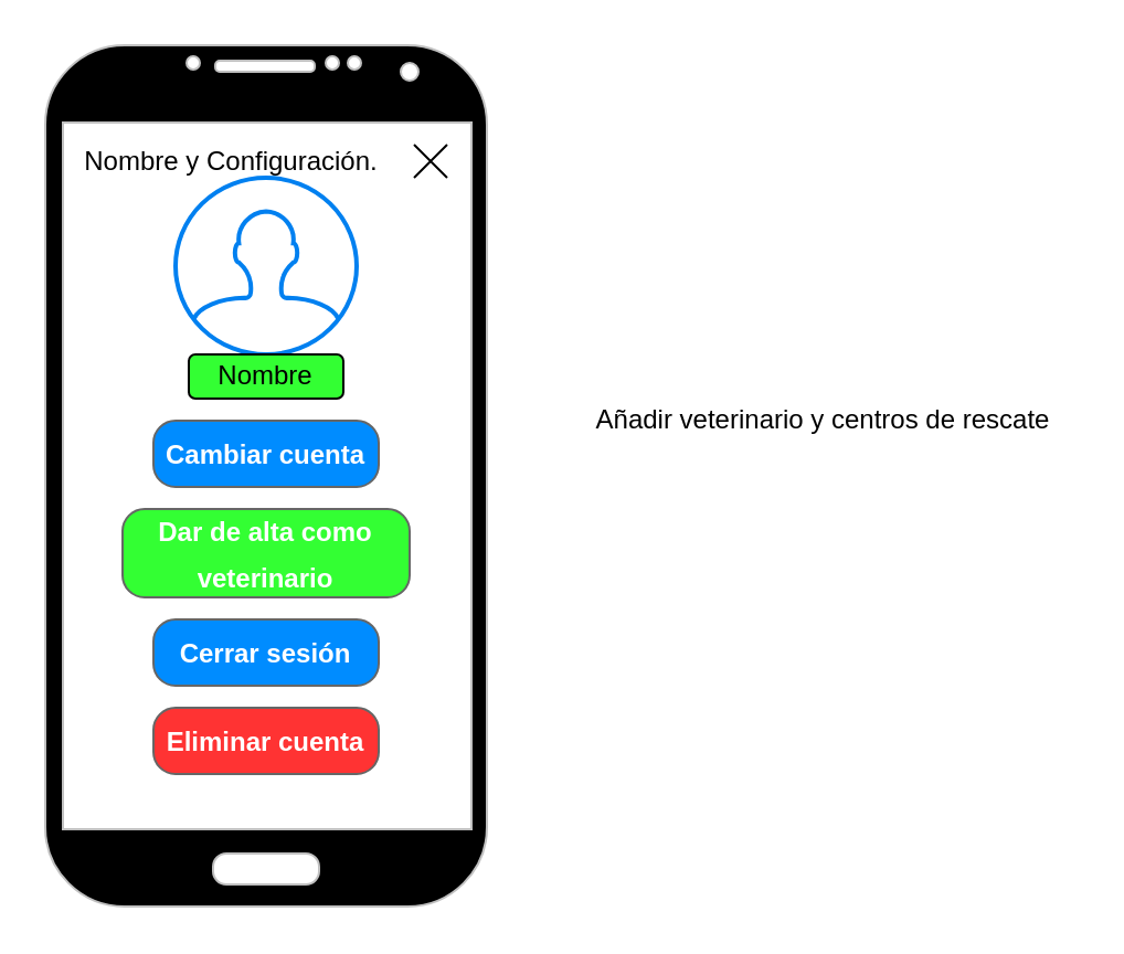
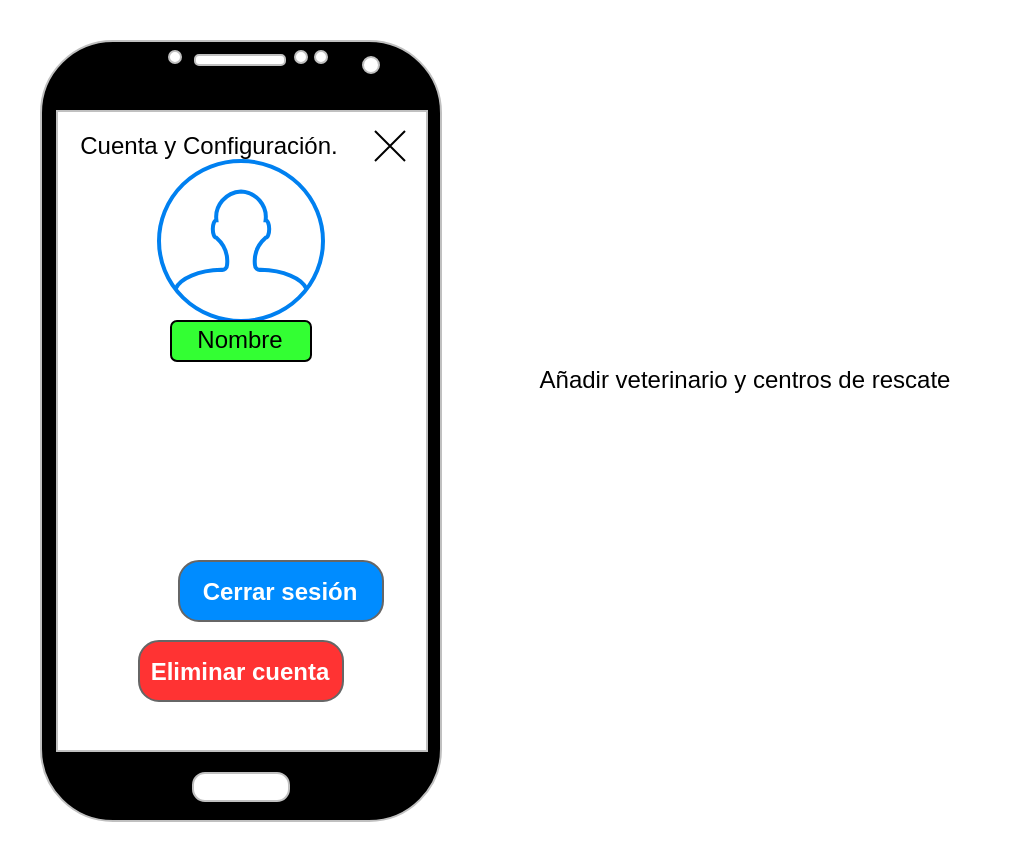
- <mxCell id="8" value="Nombre y Configuración." style="text;html=1;align=center;verticalAlign=middle;resizable=0;points=[];autosize=1;strokeColor=none;fillColor=none;" parent="1" vertex="1"><mxGeometry x="29" y="57.5" width="150" height="30" as="geometry" /></mxCell>
+ <mxCell id="8" value="Cuenta y Configuración." style="text;html=1;align=center;verticalAlign=middle;resizable=0;points=[];autosize=1;strokeColor=none;fillColor=none;" parent="1" vertex="1"><mxGeometry x="29" y="57.5" width="150" height="30" as="geometry" /></mxCell>
- <mxCell id="7" value="&lt;span style=&quot;font-size: 12px;&quot;&gt;Cambiar cuenta&lt;/span&gt;" style="strokeWidth=1;shadow=0;dashed=0;align=center;html=1;shape=mxgraph.mockup.buttons.button;strokeColor=#666666;fontColor=#ffffff;mainText=;buttonStyle=round;fontSize=17;fontStyle=1;fillColor=#008cff;whiteSpace=wrap;" parent="1" vertex="1"><mxGeometry x="69" y="190" width="102" height="30" as="geometry" /></mxCell>
- <mxCell id="12" value="&lt;span style=&quot;font-size: 12px;&quot;&gt;Dar de alta como veterinario&lt;/span&gt;" style="strokeWidth=1;shadow=0;dashed=0;align=center;html=1;shape=mxgraph.mockup.buttons.button;strokeColor=#666666;fontColor=#ffffff;mainText=;buttonStyle=round;fontSize=17;fontStyle=1;fillColor=#33FF33;whiteSpace=wrap;" vertex="1" parent="1"><mxGeometry x="55" y="230" width="130" height="40" as="geometry" /></mxCell>
- <mxCell id="9" value="&lt;font style=&quot;font-size: 12px;&quot;&gt;Cerrar sesión&lt;/font&gt;" style="strokeWidth=1;shadow=0;dashed=0;align=center;html=1;shape=mxgraph.mockup.buttons.button;strokeColor=#666666;fontColor=#ffffff;mainText=;buttonStyle=round;fontSize=17;fontStyle=1;fillColor=#008cff;whiteSpace=wrap;" parent="1" vertex="1"><mxGeometry x="69" y="280" width="102" height="30" as="geometry" /></mxCell>
+ <mxCell id="9" value="&lt;font style=&quot;font-size: 12px;&quot;&gt;Cerrar sesión&lt;/font&gt;" style="strokeWidth=1;shadow=0;dashed=0;align=center;html=1;shape=mxgraph.mockup.buttons.button;strokeColor=#666666;fontColor=#ffffff;mainText=;buttonStyle=round;fontSize=17;fontStyle=1;fillColor=#008cff;whiteSpace=wrap;" parent="1" vertex="1"><mxGeometry x="89" y="280" width="102" height="30" as="geometry" /></mxCell>
